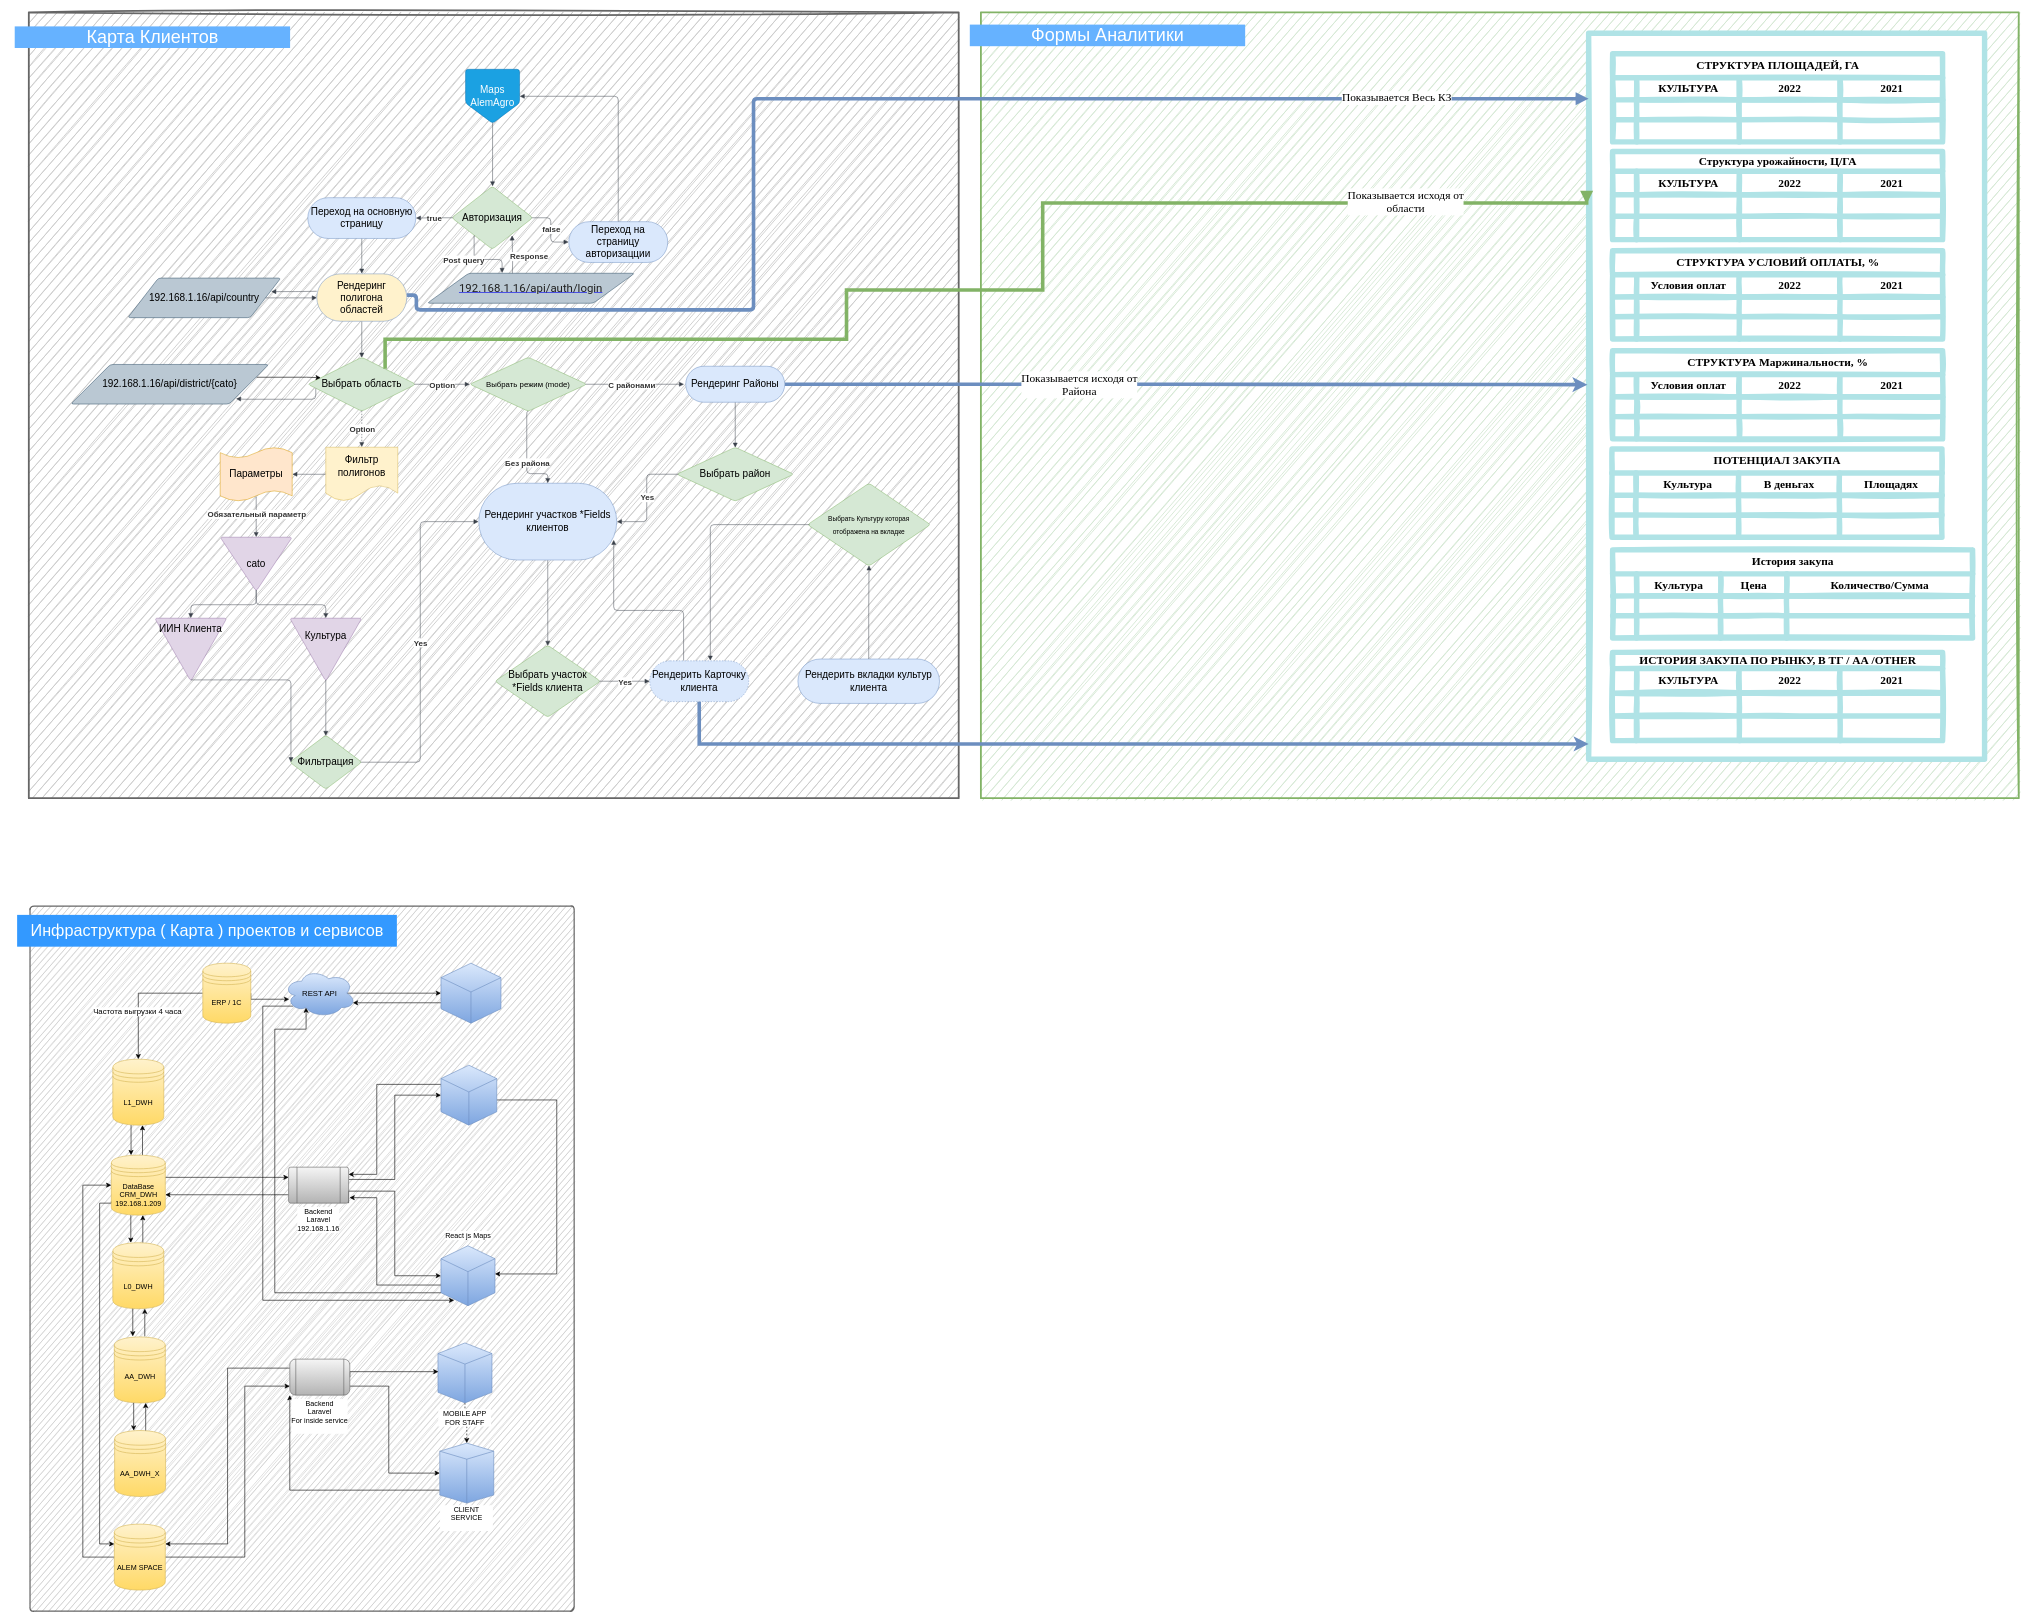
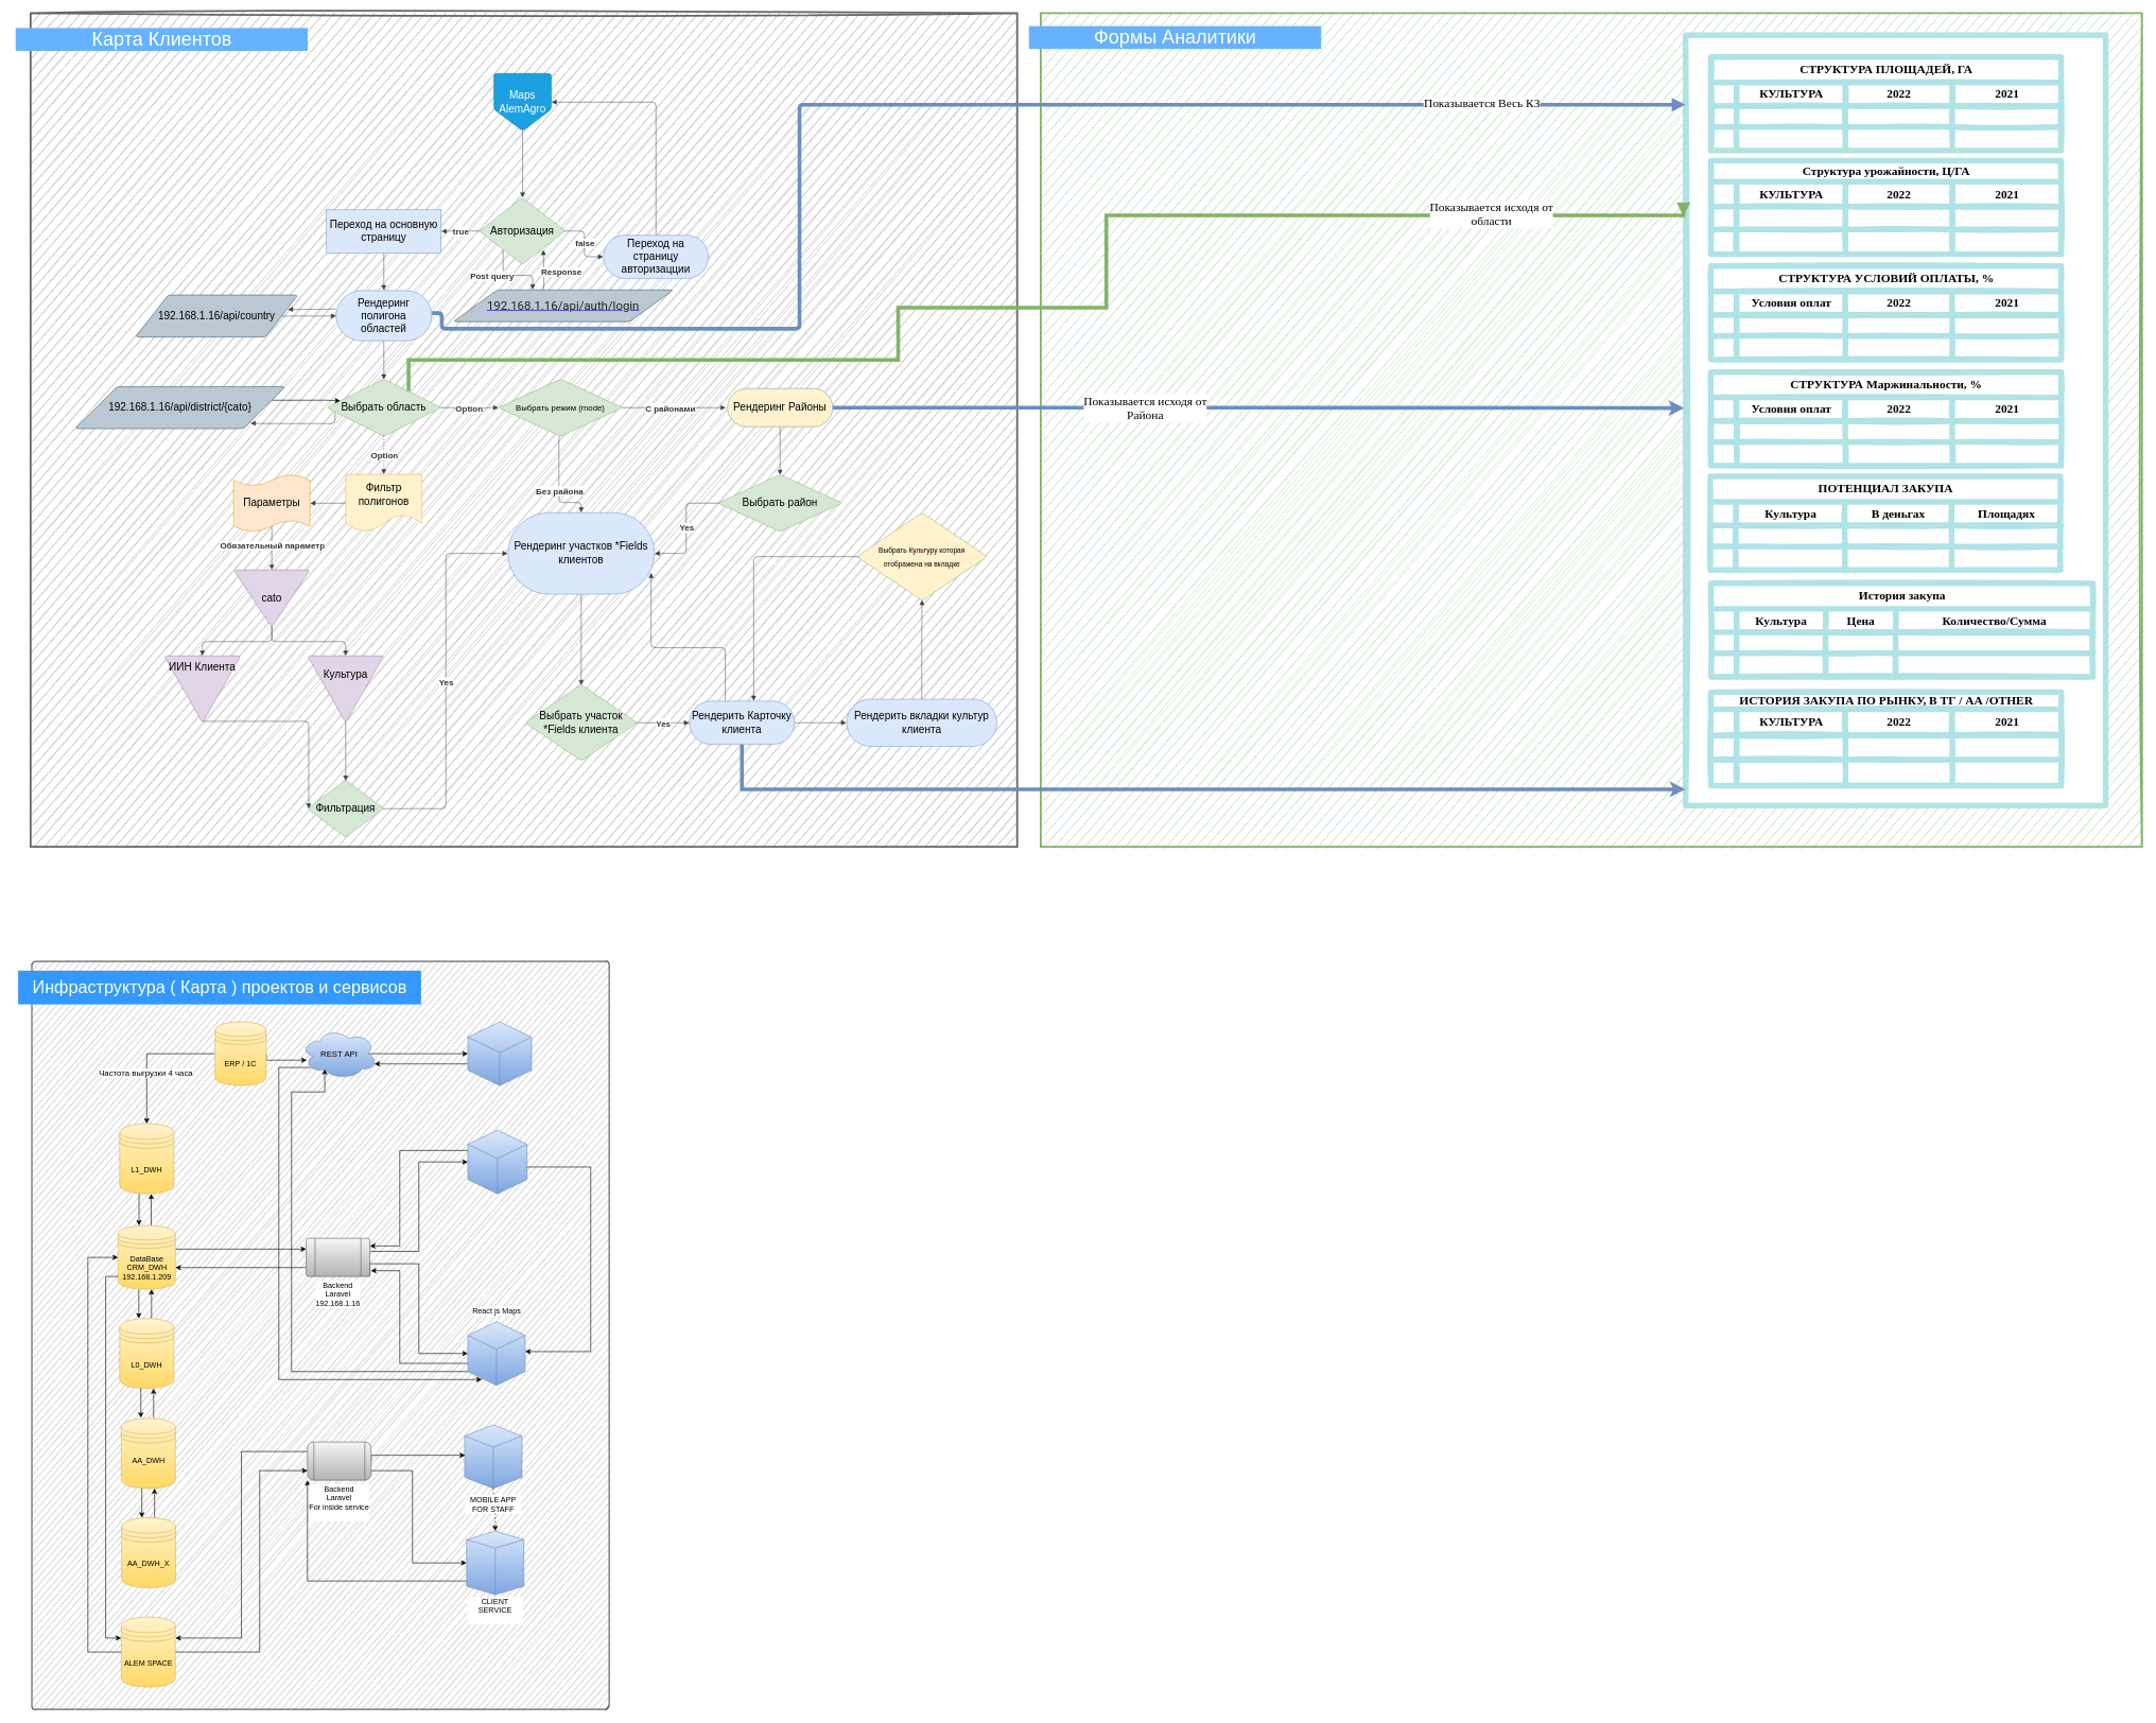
- <mxCell id="11" value="Переход на основную страницу" style="html=1;overflow=block;blockSpacing=1;whiteSpace=wrap;rounded=1;arcSize=50;fontSize=16.7;spacing=3.8;strokeColor=#6c8ebf;strokeOpacity=100;strokeWidth=0.8;fillColor=#dae8fc;" parent="1" vertex="1"><mxGeometry x="512" y="329" width="180" height="68" as="geometry" /></mxCell>
+ <mxCell id="11" value="Переход на основную страницу" style="html=1;overflow=block;blockSpacing=1;whiteSpace=wrap;arcSize=50;fontSize=16.7;spacing=3.8;strokeColor=#6c8ebf;strokeOpacity=100;strokeWidth=0.8;fillColor=#dae8fc;rounded=0;" parent="1" vertex="1"><mxGeometry x="512" y="329" width="180" height="68" as="geometry" /></mxCell>
- <mxCell id="18" value="Рендеринг полигона областей" style="html=1;overflow=block;blockSpacing=1;whiteSpace=wrap;rounded=1;arcSize=50;fontSize=16.7;spacing=3.8;strokeColor=#6c8ebf;strokeOpacity=100;strokeWidth=0.8;fillColor=#fff2cc;" parent="1" vertex="1"><mxGeometry x="527" y="456" width="150" height="79" as="geometry" /></mxCell>
+ <mxCell id="18" value="Рендеринг полигона областей" style="html=1;overflow=block;blockSpacing=1;whiteSpace=wrap;rounded=1;arcSize=50;fontSize=16.7;spacing=3.8;strokeColor=#6c8ebf;strokeOpacity=100;strokeWidth=0.8;fillColor=#dae8fc;" parent="1" vertex="1"><mxGeometry x="527" y="456" width="150" height="79" as="geometry" /></mxCell>
- <mxCell id="32" value="Рендеринг Районы" style="html=1;overflow=block;blockSpacing=1;whiteSpace=wrap;rounded=1;arcSize=50;fontSize=16.7;spacing=3.8;strokeColor=#6c8ebf;strokeOpacity=100;strokeWidth=0.8;fillColor=#dae8fc;" parent="1" vertex="1"><mxGeometry x="1142" y="610" width="165" height="60" as="geometry" /></mxCell>
+ <mxCell id="32" value="Рендеринг Районы" style="html=1;overflow=block;blockSpacing=1;whiteSpace=wrap;rounded=1;arcSize=50;fontSize=16.7;spacing=3.8;strokeColor=#6c8ebf;strokeOpacity=100;strokeWidth=0.8;fillColor=#fff2cc;" parent="1" vertex="1"><mxGeometry x="1142" y="610" width="165" height="60" as="geometry" /></mxCell>
- <mxCell id="74" value="&lt;font style=&quot;font-size: 11px;&quot;&gt;Выбрать Культуру которая отображена на вкладке&lt;/font&gt;" style="html=1;overflow=block;blockSpacing=1;whiteSpace=wrap;rhombus;fontSize=16.7;spacing=3.8;strokeColor=#82b366;strokeOpacity=100;rounded=1;absoluteArcSize=1;arcSize=9;strokeWidth=0.8;fillColor=#d5e8d4;" parent="1" vertex="1"><mxGeometry x="1345" y="805" width="205" height="138" as="geometry" /></mxCell>
+ <mxCell id="74" value="&lt;font style=&quot;font-size: 11px;&quot;&gt;Выбрать Культуру которая отображена на вкладке&lt;/font&gt;" style="html=1;overflow=block;blockSpacing=1;whiteSpace=wrap;rhombus;fontSize=16.7;spacing=3.8;strokeColor=#82b366;strokeOpacity=100;rounded=1;absoluteArcSize=1;arcSize=9;strokeWidth=0.8;fillColor=#fff2cc;" parent="1" vertex="1"><mxGeometry x="1345" y="805" width="205" height="138" as="geometry" /></mxCell>
- <mxCell id="62" value="Рендерить Карточку клиента" style="html=1;overflow=block;blockSpacing=1;whiteSpace=wrap;rounded=1;arcSize=50;fontSize=16.7;spacing=3.8;strokeColor=#6c8ebf;strokeOpacity=100;strokeWidth=0.8;fillColor=#dae8fc;dashed=1;" parent="1" vertex="1"><mxGeometry x="1082" y="1101" width="165" height="68" as="geometry" /></mxCell>
+ <mxCell id="62" value="Рендерить Карточку клиента" style="html=1;overflow=block;blockSpacing=1;whiteSpace=wrap;rounded=1;arcSize=50;fontSize=16.7;spacing=3.8;strokeColor=#6c8ebf;strokeOpacity=100;strokeWidth=0.8;fillColor=#dae8fc;" parent="1" vertex="1"><mxGeometry x="1082" y="1101" width="165" height="68" as="geometry" /></mxCell>
+ <mxCell id="63" value="" style="html=1;jettySize=18;whiteSpace=wrap;fontSize=13;strokeColor=#3a414a;strokeOpacity=100;strokeWidth=0.8;rounded=1;arcSize=12;edgeStyle=orthogonalEdgeStyle;startArrow=none;endArrow=block;endFill=1;exitX=1.002;exitY=0.5;exitPerimeter=0;entryX=-0.002;entryY=0.5;entryPerimeter=0;" parent="1" source="62" target="64" edge="1"><mxGeometry width="100" height="100" relative="1" as="geometry"><Array as="points" /></mxGeometry></mxCell>
